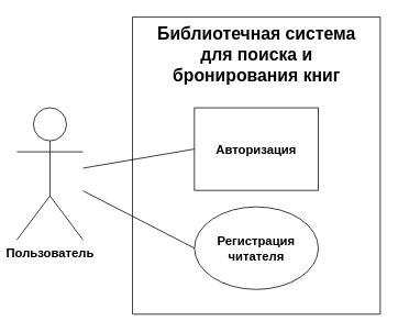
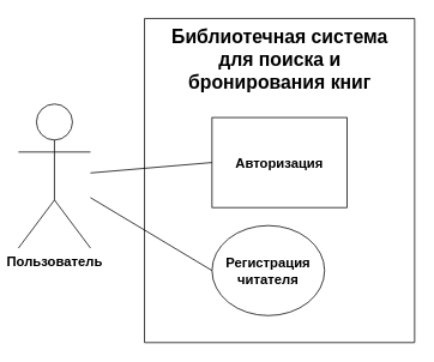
- <mxCell id="2" value="Пользователь" style="shape=umlActor;verticalLabelPosition=bottom;verticalAlign=top;html=1;outlineConnect=0;fontSize=15;fontStyle=1;labelBackgroundColor=none;fillColor=none;" parent="1" vertex="1"><mxGeometry x="20" y="130" width="80" height="160" as="geometry" /></mxCell>
+ <mxCell id="2" value="Пользователь" style="shape=umlActor;verticalLabelPosition=bottom;verticalAlign=top;html=1;outlineConnect=0;fontSize=15;fontStyle=1;labelBackgroundColor=none;fillColor=none;" parent="1" vertex="1"><mxGeometry x="20" y="115" width="80" height="160" as="geometry" /></mxCell>
- <mxCell id="5" value="Регистрация&lt;br&gt;читателя" style="ellipse;whiteSpace=wrap;html=1;fontSize=15;fontStyle=1;labelBackgroundColor=none;fillColor=none;" parent="3" vertex="1"><mxGeometry x="75" y="230" width="150" height="100" as="geometry" /></mxCell>
+ <mxCell id="5" value="Регистрация&lt;br&gt;читателя" style="ellipse;whiteSpace=wrap;html=1;fontSize=15;fontStyle=1;labelBackgroundColor=none;fillColor=none;" parent="3" vertex="1"><mxGeometry x="75" y="230" width="125" height="100" as="geometry" /></mxCell>
